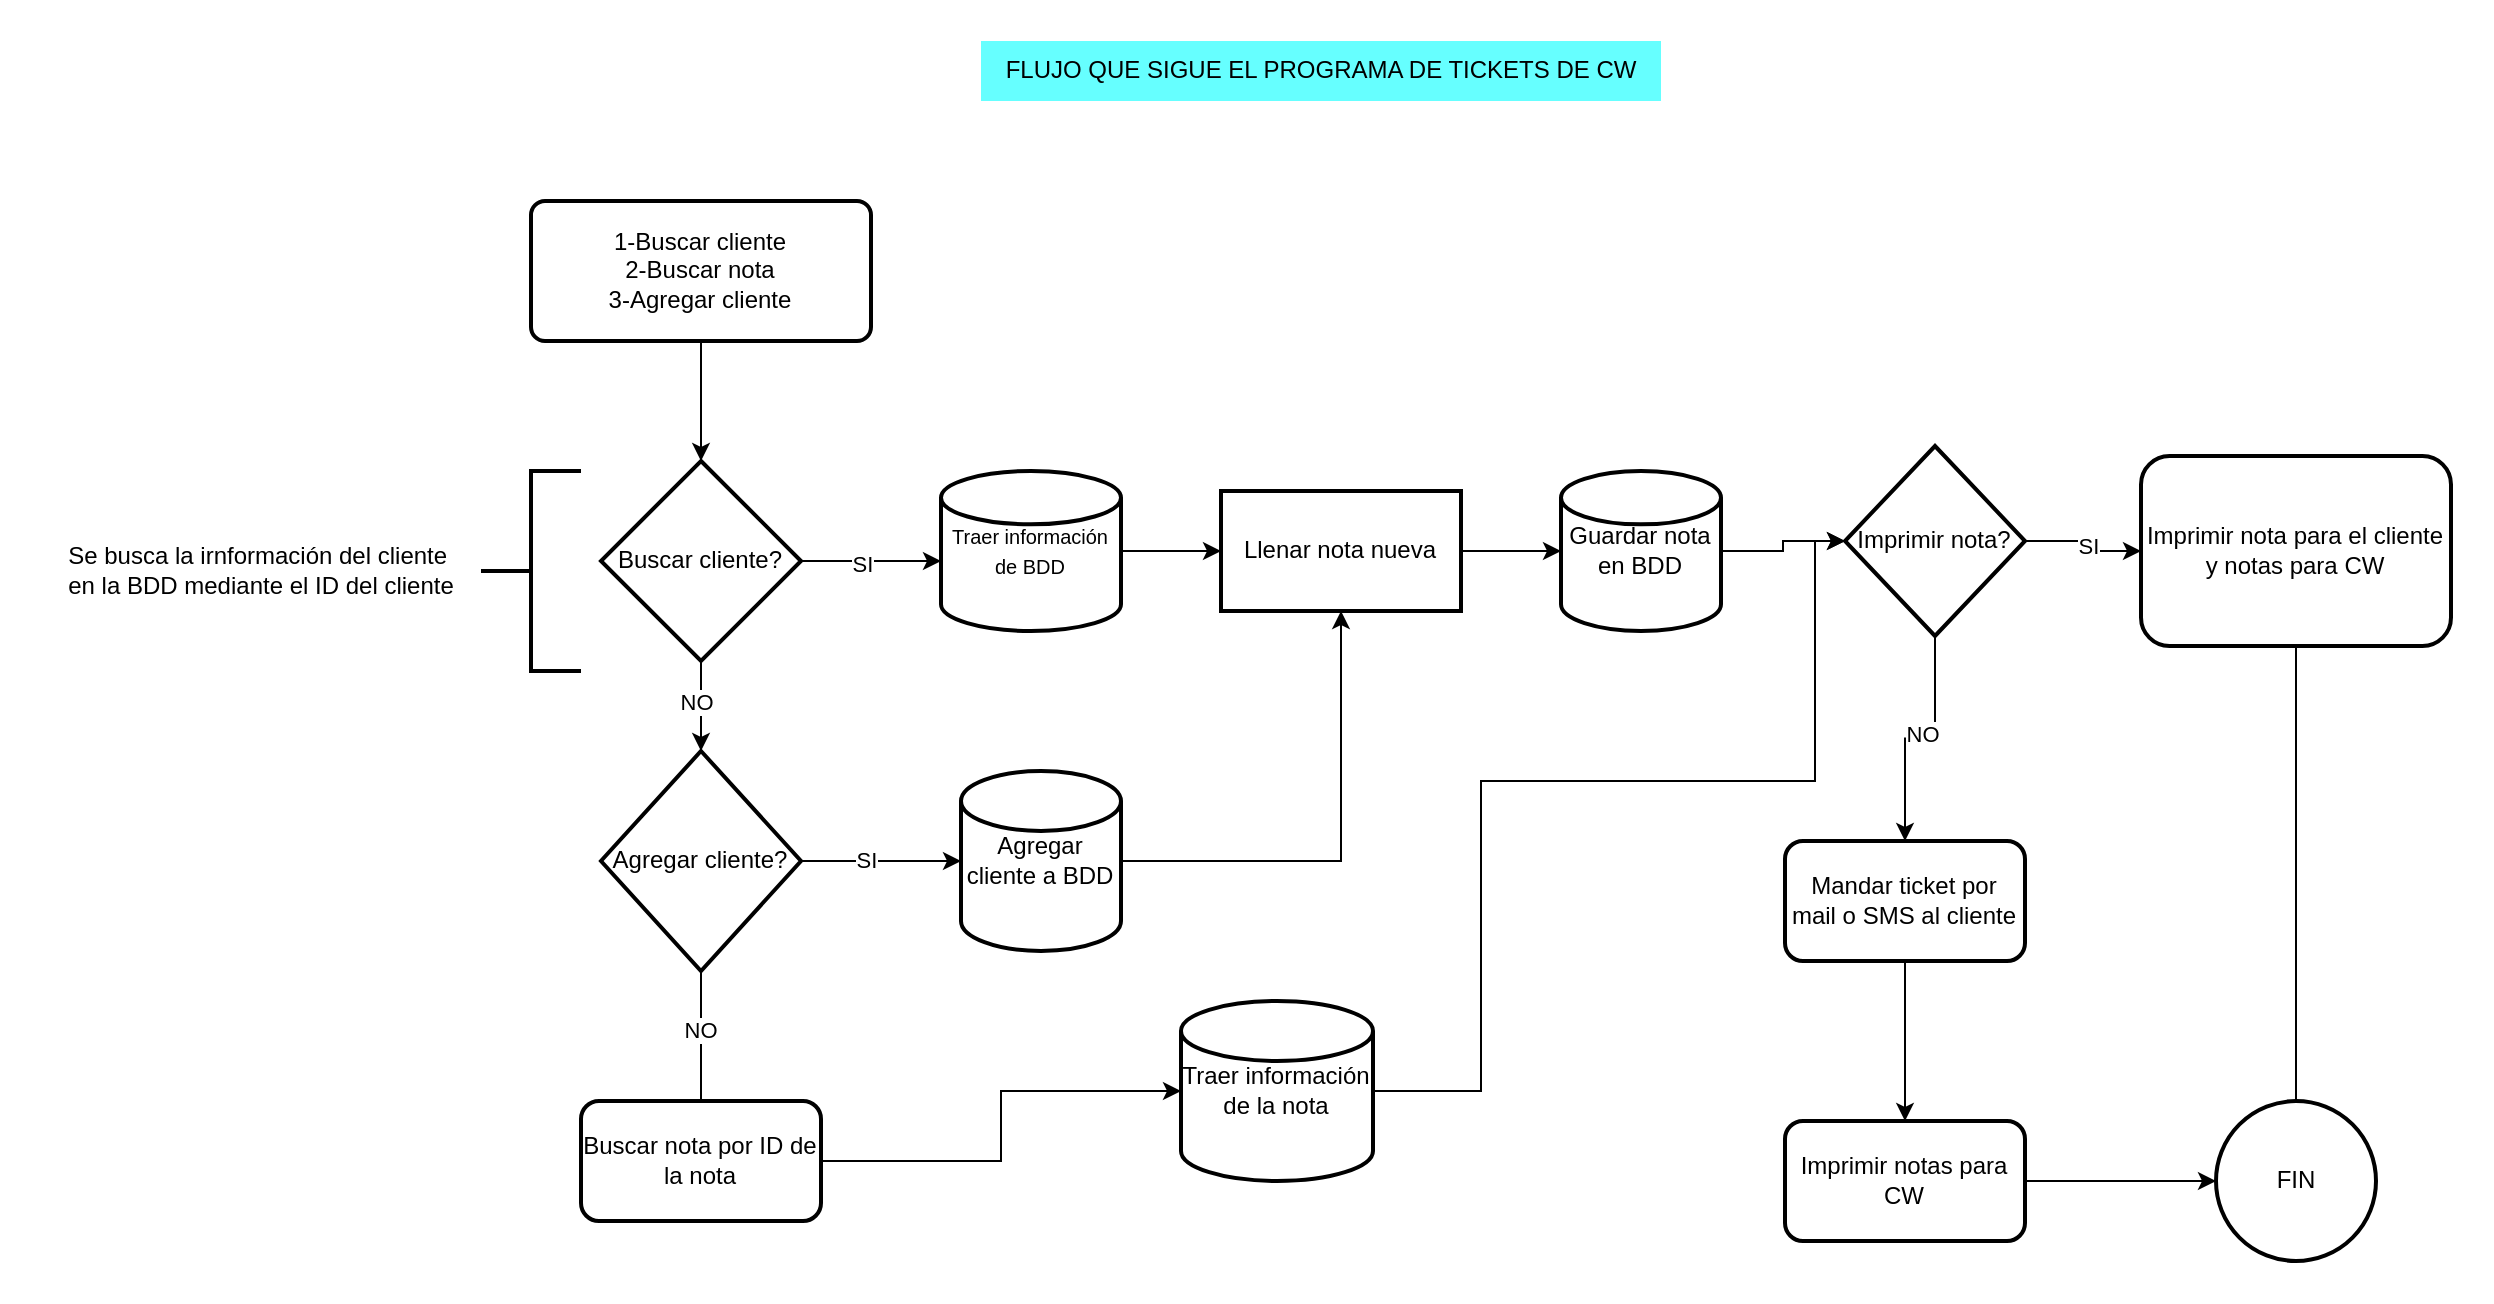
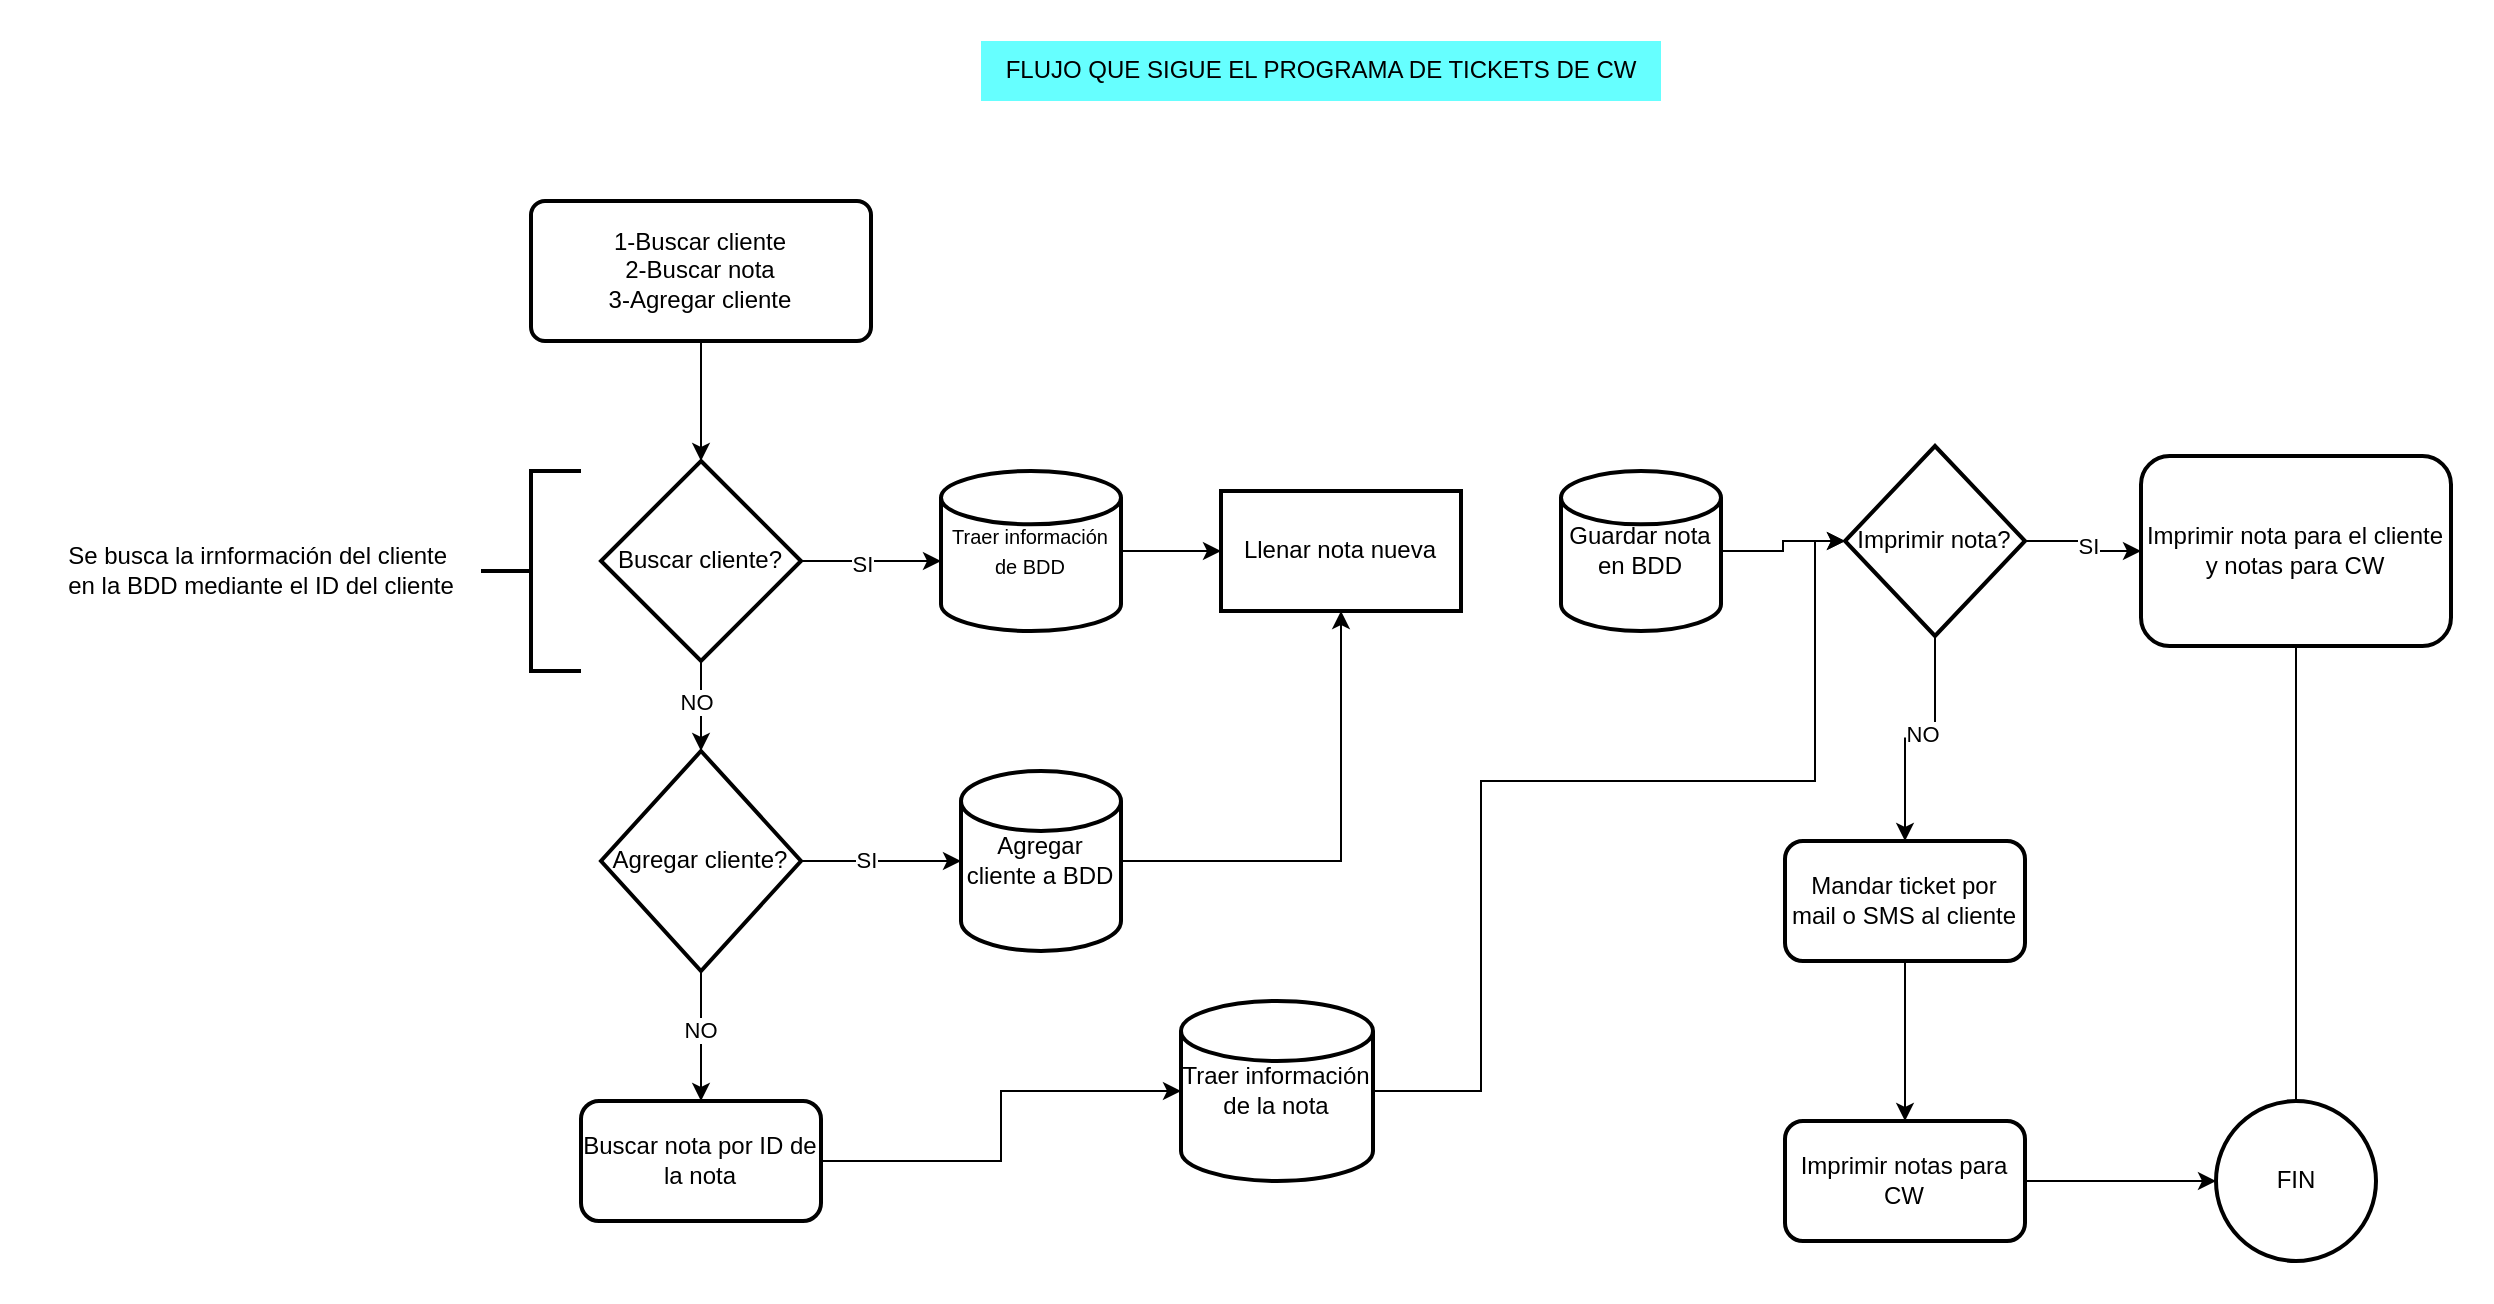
- <mxCell id="11" value="" style="edgeStyle=orthogonalEdgeStyle;rounded=0;orthogonalLoop=1;jettySize=auto;html=1;" edge="1" parent="1" source="12" target="21"><mxGeometry relative="1" as="geometry" /></mxCell>
- <mxCell id="24" value="" style="edgeStyle=orthogonalEdgeStyle;rounded=0;orthogonalLoop=1;jettySize=auto;html=1;endArrow=none;" edge="1" parent="1" source="26" target="34"><mxGeometry relative="1" as="geometry" /></mxCell>
+ <mxCell id="24" value="" style="edgeStyle=orthogonalEdgeStyle;rounded=0;orthogonalLoop=1;jettySize=auto;html=1;" edge="1" parent="1" source="26" target="34"><mxGeometry relative="1" as="geometry" /></mxCell>
